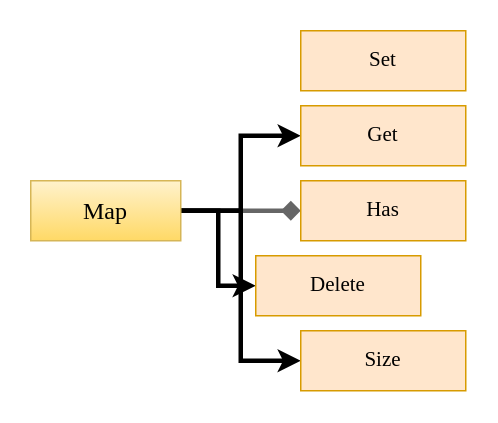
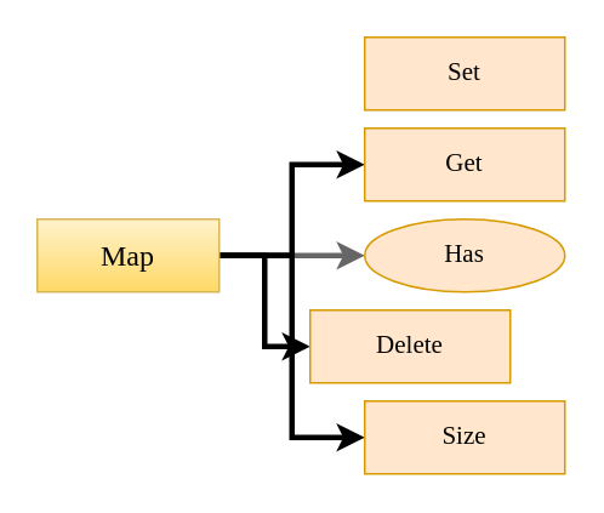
- <mxCell id="2" style="edgeStyle=orthogonalEdgeStyle;rounded=0;orthogonalLoop=1;jettySize=auto;html=1;exitX=1;exitY=0.5;exitDx=0;exitDy=0;entryX=0;entryY=0.5;entryDx=0;entryDy=0;strokeWidth=3;fontFamily=Verdana;fontSize=14;fillColor=#f5f5f5;strokeColor=#666666;endArrow=diamond;" edge="1" parent="1" source="6" target="9"><mxGeometry relative="1" as="geometry" /></mxCell>
+ <mxCell id="2" style="edgeStyle=orthogonalEdgeStyle;rounded=0;orthogonalLoop=1;jettySize=auto;html=1;exitX=1;exitY=0.5;exitDx=0;exitDy=0;entryX=0;entryY=0.5;entryDx=0;entryDy=0;strokeWidth=3;fontFamily=Verdana;fontSize=14;fillColor=#f5f5f5;strokeColor=#666666;" edge="1" parent="1" source="6" target="9"><mxGeometry relative="1" as="geometry" /></mxCell>
- <mxCell id="9" value="&lt;font style=&quot;font-size: 14px&quot;&gt;Has&lt;/font&gt;" style="rounded=0;whiteSpace=wrap;html=1;fontFamily=Verdana;fontSize=14;fillColor=#ffe6cc;strokeColor=#d79b00;" vertex="1" parent="1"><mxGeometry x="200" y="120" width="110" height="40" as="geometry" /></mxCell>
+ <mxCell id="9" value="&lt;font style=&quot;font-size: 14px&quot;&gt;Has&lt;/font&gt;" style="ellipse;whiteSpace=wrap;html=1;fontFamily=Verdana;fontSize=14;fillColor=#ffe6cc;strokeColor=#d79b00;" vertex="1" parent="1"><mxGeometry x="200" y="120" width="110" height="40" as="geometry" /></mxCell>
